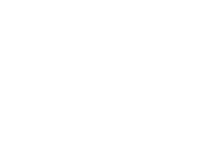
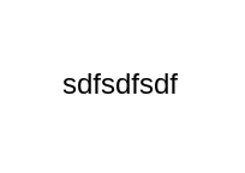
+ <mxCell id="2" value="sdfsdfsdf" style="text;strokeColor=none;align=center;fillColor=none;html=1;verticalAlign=middle;whiteSpace=wrap;rounded=0;" vertex="1" parent="1"><mxGeometry x="20" y="20" width="60" height="30" as="geometry" /></mxCell>
